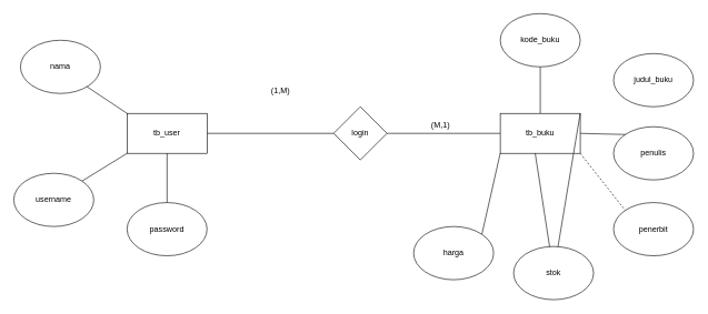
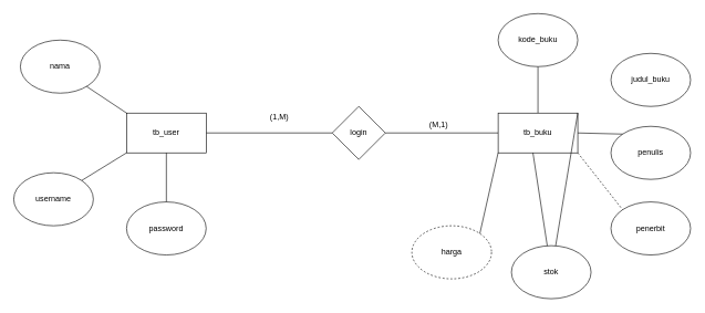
- <mxCell id="25" value="(1,M)" style="text;html=1;align=center;verticalAlign=middle;resizable=0;points=[];autosize=1;" vertex="1" parent="1"><mxGeometry x="400" y="126" width="40" height="20" as="geometry" /></mxCell>
+ <mxCell id="25" value="(1,M)" style="text;html=1;align=center;verticalAlign=middle;resizable=0;points=[];autosize=1;" vertex="1" parent="1"><mxGeometry x="400" y="166" width="40" height="20" as="geometry" /></mxCell>
- <mxCell id="16" value="harga" style="ellipse;whiteSpace=wrap;html=1;" vertex="1" parent="1"><mxGeometry x="620" y="340" width="120" height="80" as="geometry" /></mxCell>
+ <mxCell id="16" value="harga" style="ellipse;whiteSpace=wrap;html=1;dashed=1;" vertex="1" parent="1"><mxGeometry x="620" y="340" width="120" height="80" as="geometry" /></mxCell>
